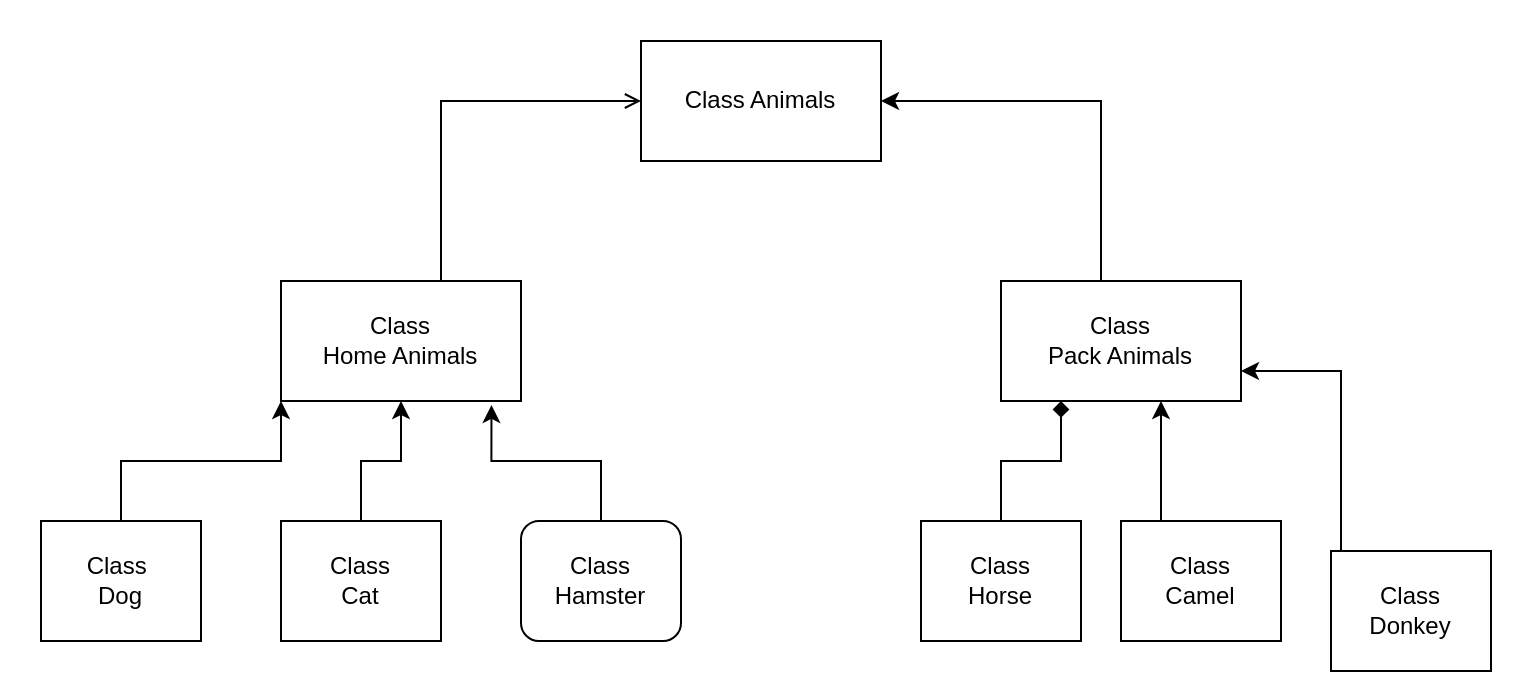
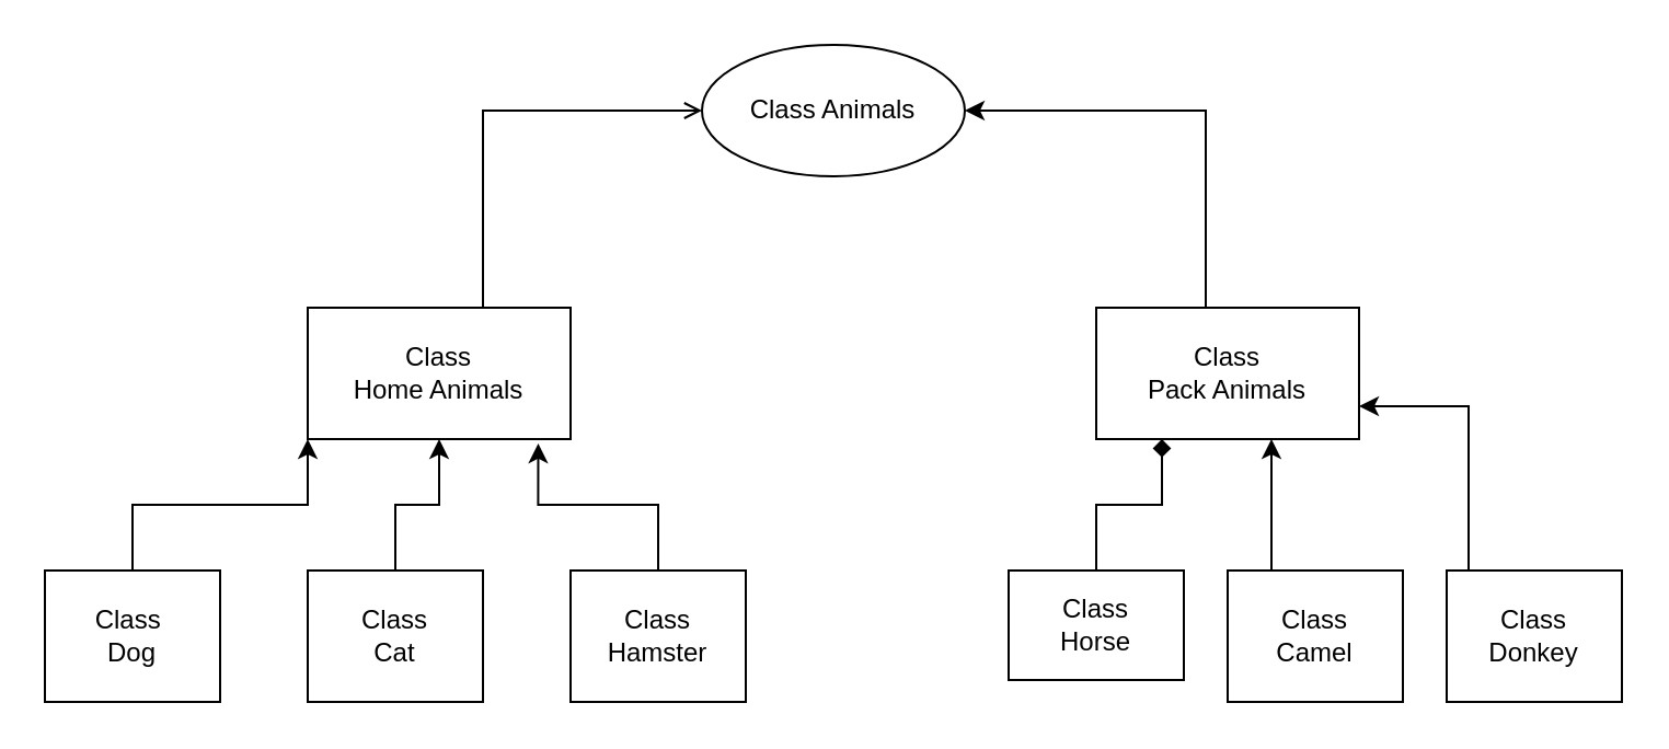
- <mxCell id="2" value="Class Animals&lt;br&gt;" style="rounded=0;whiteSpace=wrap;html=1;" vertex="1" parent="1"><mxGeometry x="320" y="20" width="120" height="60" as="geometry" /></mxCell>
+ <mxCell id="2" value="Class Animals&lt;br&gt;" style="ellipse;whiteSpace=wrap;html=1;" vertex="1" parent="1"><mxGeometry x="320" y="20" width="120" height="60" as="geometry" /></mxCell>
- <mxCell id="12" value="Class&lt;br&gt;Hamster" style="whiteSpace=wrap;html=1;rounded=1;" vertex="1" parent="1"><mxGeometry x="260" y="260" width="80" height="60" as="geometry" /></mxCell>
+ <mxCell id="12" value="Class&lt;br&gt;Hamster" style="rounded=0;whiteSpace=wrap;html=1;" vertex="1" parent="1"><mxGeometry x="260" y="260" width="80" height="60" as="geometry" /></mxCell>
- <mxCell id="14" value="Class&lt;br&gt;Horse" style="rounded=0;whiteSpace=wrap;html=1;" vertex="1" parent="1"><mxGeometry x="460" y="260" width="80" height="60" as="geometry" /></mxCell>
+ <mxCell id="14" value="Class&lt;br&gt;Horse" style="rounded=0;whiteSpace=wrap;html=1;" vertex="1" parent="1"><mxGeometry x="460" y="260" width="80" height="50" as="geometry" /></mxCell>
- <mxCell id="16" value="Class&lt;br&gt;Donkey" style="rounded=0;whiteSpace=wrap;html=1;" vertex="1" parent="1"><mxGeometry x="665" y="275" width="80" height="60" as="geometry" /></mxCell>
+ <mxCell id="16" value="Class&lt;br&gt;Donkey" style="rounded=0;whiteSpace=wrap;html=1;" vertex="1" parent="1"><mxGeometry x="660" y="260" width="80" height="60" as="geometry" /></mxCell>
